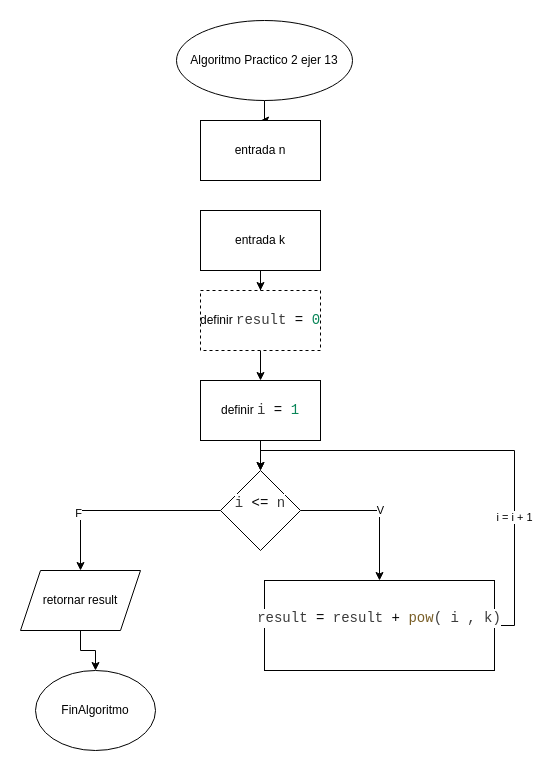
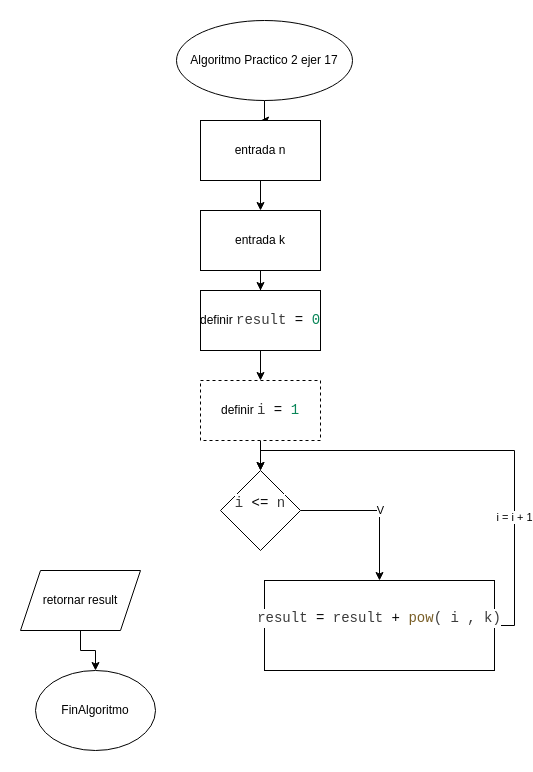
- <mxCell id="3" value="Algoritmo Practico 2 ejer 13" style="ellipse;whiteSpace=wrap;html=1;" vertex="1" parent="1"><mxGeometry x="176" y="20" width="176" height="80" as="geometry" /></mxCell>
+ <mxCell id="3" value="Algoritmo Practico 2 ejer 17" style="ellipse;whiteSpace=wrap;html=1;" vertex="1" parent="1"><mxGeometry x="176" y="20" width="176" height="80" as="geometry" /></mxCell>
+ <mxCell id="6" value="" style="edgeStyle=orthogonalEdgeStyle;rounded=0;orthogonalLoop=1;jettySize=auto;html=1;" edge="1" parent="1" source="7" target="5"><mxGeometry relative="1" as="geometry" /></mxCell>
- <mxCell id="9" value="definir&amp;nbsp;&lt;span style=&quot;background-color: rgb(255, 255, 255); color: rgb(59, 59, 59); font-family: Consolas, &amp;quot;Courier New&amp;quot;, monospace; font-size: 14px; white-space: pre;&quot;&gt;result &lt;/span&gt;&lt;span style=&quot;font-family: Consolas, &amp;quot;Courier New&amp;quot;, monospace; font-size: 14px; white-space: pre;&quot;&gt;=&lt;/span&gt;&lt;span style=&quot;background-color: rgb(255, 255, 255); color: rgb(59, 59, 59); font-family: Consolas, &amp;quot;Courier New&amp;quot;, monospace; font-size: 14px; white-space: pre;&quot;&gt; &lt;/span&gt;&lt;span style=&quot;font-family: Consolas, &amp;quot;Courier New&amp;quot;, monospace; font-size: 14px; white-space: pre; color: rgb(9, 134, 88);&quot;&gt;0&lt;/span&gt;" style="rounded=0;whiteSpace=wrap;html=1;dashed=1;" vertex="1" parent="1"><mxGeometry x="200" y="290" width="120" height="60" as="geometry" /></mxCell>
+ <mxCell id="9" value="definir&amp;nbsp;&lt;span style=&quot;background-color: rgb(255, 255, 255); color: rgb(59, 59, 59); font-family: Consolas, &amp;quot;Courier New&amp;quot;, monospace; font-size: 14px; white-space: pre;&quot;&gt;result &lt;/span&gt;&lt;span style=&quot;font-family: Consolas, &amp;quot;Courier New&amp;quot;, monospace; font-size: 14px; white-space: pre;&quot;&gt;=&lt;/span&gt;&lt;span style=&quot;background-color: rgb(255, 255, 255); color: rgb(59, 59, 59); font-family: Consolas, &amp;quot;Courier New&amp;quot;, monospace; font-size: 14px; white-space: pre;&quot;&gt; &lt;/span&gt;&lt;span style=&quot;font-family: Consolas, &amp;quot;Courier New&amp;quot;, monospace; font-size: 14px; white-space: pre; color: rgb(9, 134, 88);&quot;&gt;0&lt;/span&gt;" style="rounded=0;whiteSpace=wrap;html=1;" vertex="1" parent="1"><mxGeometry x="200" y="290" width="120" height="60" as="geometry" /></mxCell>
- <mxCell id="11" value="definir&amp;nbsp;&lt;span style=&quot;background-color: rgb(255, 255, 255); color: rgb(59, 59, 59); font-family: Consolas, &amp;quot;Courier New&amp;quot;, monospace; font-size: 14px; white-space: pre;&quot;&gt;i &lt;/span&gt;&lt;span style=&quot;font-family: Consolas, &amp;quot;Courier New&amp;quot;, monospace; font-size: 14px; white-space: pre;&quot;&gt;=&lt;/span&gt;&lt;span style=&quot;background-color: rgb(255, 255, 255); color: rgb(59, 59, 59); font-family: Consolas, &amp;quot;Courier New&amp;quot;, monospace; font-size: 14px; white-space: pre;&quot;&gt; &lt;/span&gt;&lt;span style=&quot;font-family: Consolas, &amp;quot;Courier New&amp;quot;, monospace; font-size: 14px; white-space: pre; color: rgb(9, 134, 88);&quot;&gt;1&lt;/span&gt;" style="rounded=0;whiteSpace=wrap;html=1;" vertex="1" parent="1"><mxGeometry x="200" y="380" width="120" height="60" as="geometry" /></mxCell>
+ <mxCell id="11" value="definir&amp;nbsp;&lt;span style=&quot;background-color: rgb(255, 255, 255); color: rgb(59, 59, 59); font-family: Consolas, &amp;quot;Courier New&amp;quot;, monospace; font-size: 14px; white-space: pre;&quot;&gt;i &lt;/span&gt;&lt;span style=&quot;font-family: Consolas, &amp;quot;Courier New&amp;quot;, monospace; font-size: 14px; white-space: pre;&quot;&gt;=&lt;/span&gt;&lt;span style=&quot;background-color: rgb(255, 255, 255); color: rgb(59, 59, 59); font-family: Consolas, &amp;quot;Courier New&amp;quot;, monospace; font-size: 14px; white-space: pre;&quot;&gt; &lt;/span&gt;&lt;span style=&quot;font-family: Consolas, &amp;quot;Courier New&amp;quot;, monospace; font-size: 14px; white-space: pre; color: rgb(9, 134, 88);&quot;&gt;1&lt;/span&gt;" style="rounded=0;whiteSpace=wrap;html=1;dashed=1;" vertex="1" parent="1"><mxGeometry x="200" y="380" width="120" height="60" as="geometry" /></mxCell>
- <mxCell id="14" style="edgeStyle=orthogonalEdgeStyle;rounded=0;orthogonalLoop=1;jettySize=auto;html=1;exitX=0;exitY=0.5;exitDx=0;exitDy=0;" edge="1" parent="1" source="16" target="21"><mxGeometry relative="1" as="geometry"><mxPoint x="120" y="570" as="targetPoint" /></mxGeometry></mxCell>
- <mxCell id="15" value="F" style="edgeLabel;html=1;align=center;verticalAlign=middle;resizable=0;points=[];" vertex="1" connectable="0" parent="14"><mxGeometry x="0.42" y="-3" relative="1" as="geometry"><mxPoint as="offset" /></mxGeometry></mxCell>
